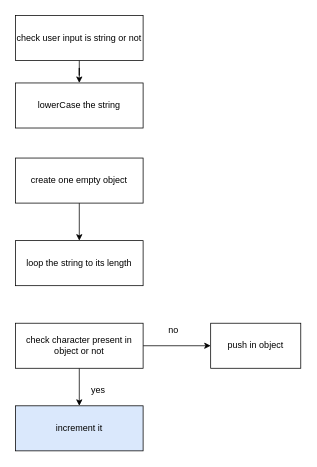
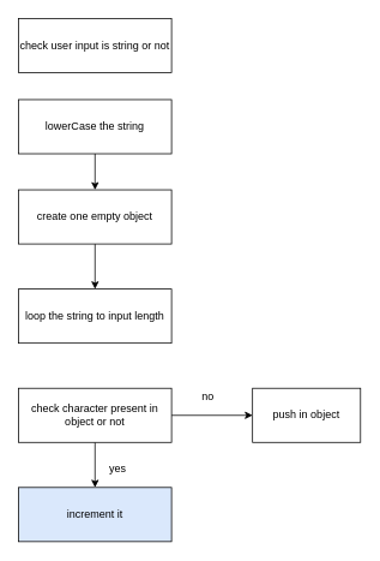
- <mxCell id="2" style="edgeStyle=orthogonalEdgeStyle;rounded=0;orthogonalLoop=1;jettySize=auto;html=1;entryX=0.5;entryY=0;entryDx=0;entryDy=0;" edge="1" parent="1" source="3" target="5"><mxGeometry relative="1" as="geometry" /></mxCell>
+ <mxCell id="4" style="edgeStyle=orthogonalEdgeStyle;rounded=0;orthogonalLoop=1;jettySize=auto;html=1;entryX=0.5;entryY=0;entryDx=0;entryDy=0;" edge="1" parent="1" source="5" target="7"><mxGeometry relative="1" as="geometry" /></mxCell>
- <mxCell id="8" value="loop the string to its length" style="rounded=0;whiteSpace=wrap;html=1;" vertex="1" parent="1"><mxGeometry x="20" y="320" width="170" height="60" as="geometry" /></mxCell>
+ <mxCell id="8" value="loop the string to input length" style="rounded=0;whiteSpace=wrap;html=1;" vertex="1" parent="1"><mxGeometry x="20" y="320" width="170" height="60" as="geometry" /></mxCell>
